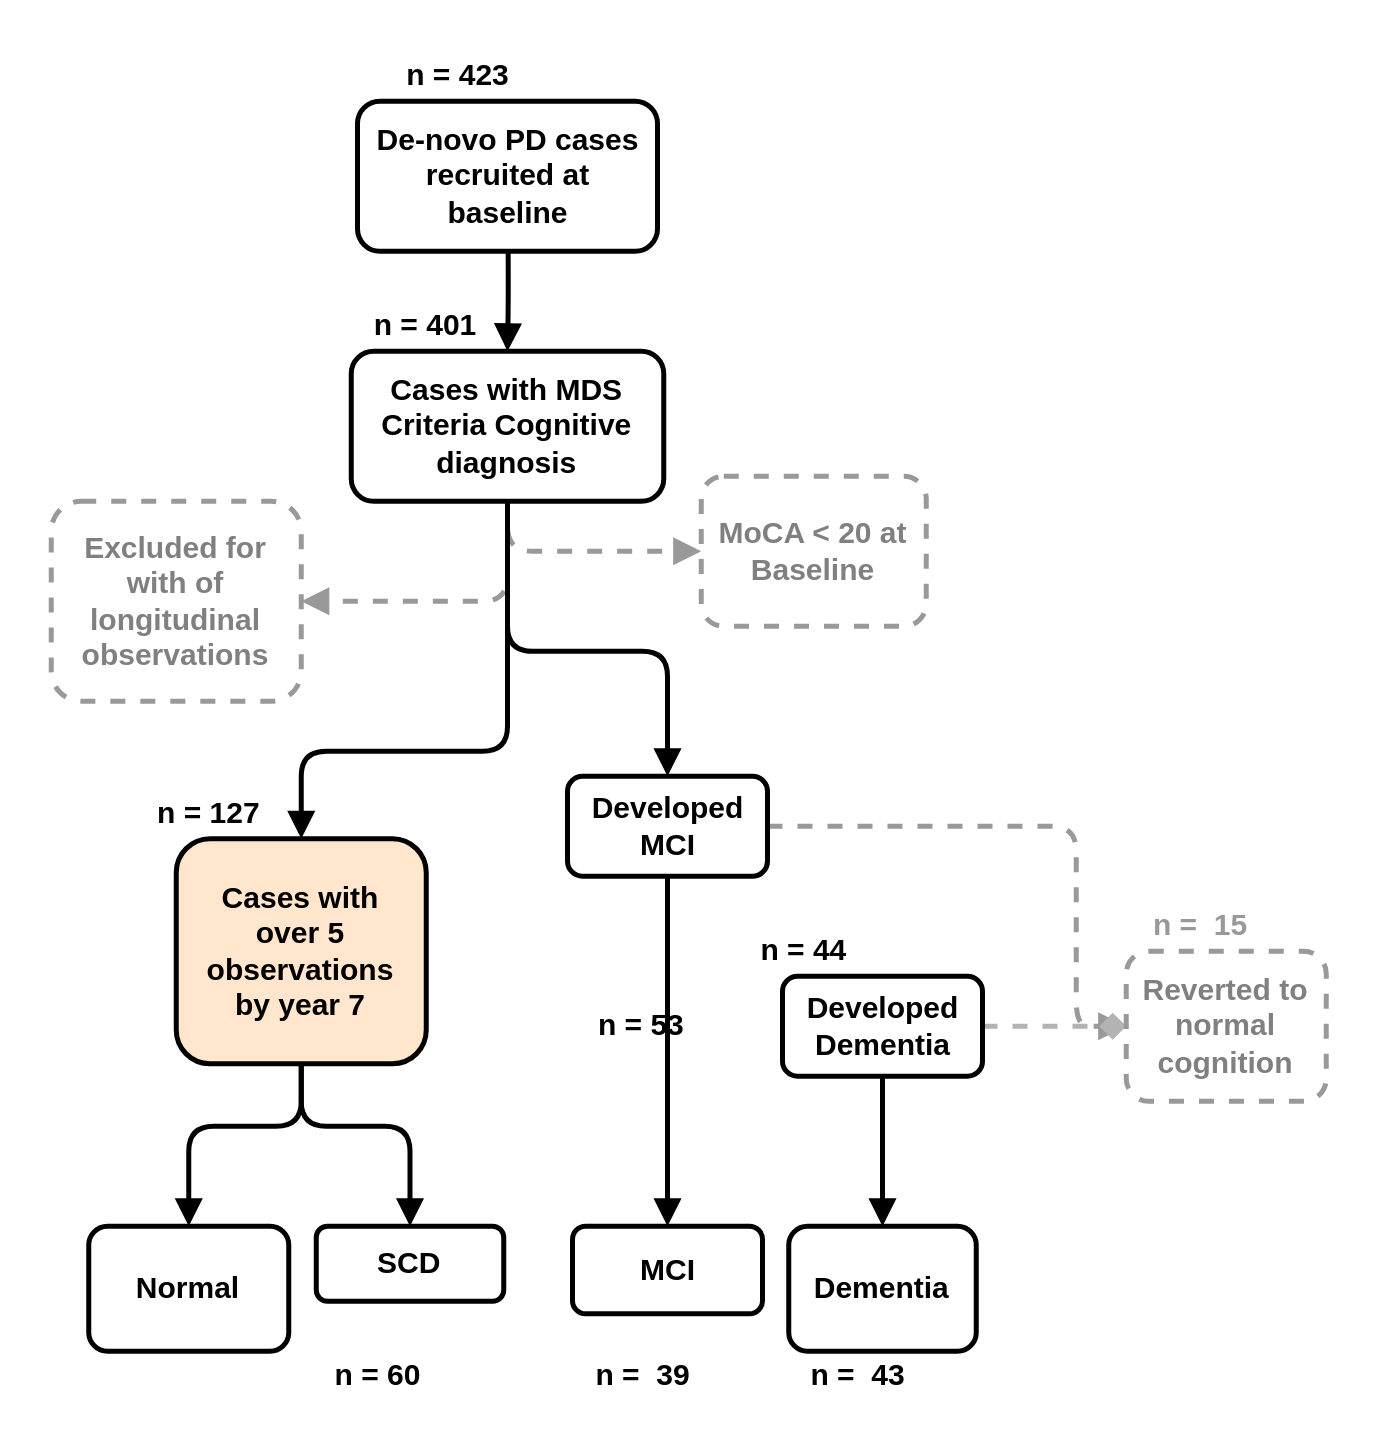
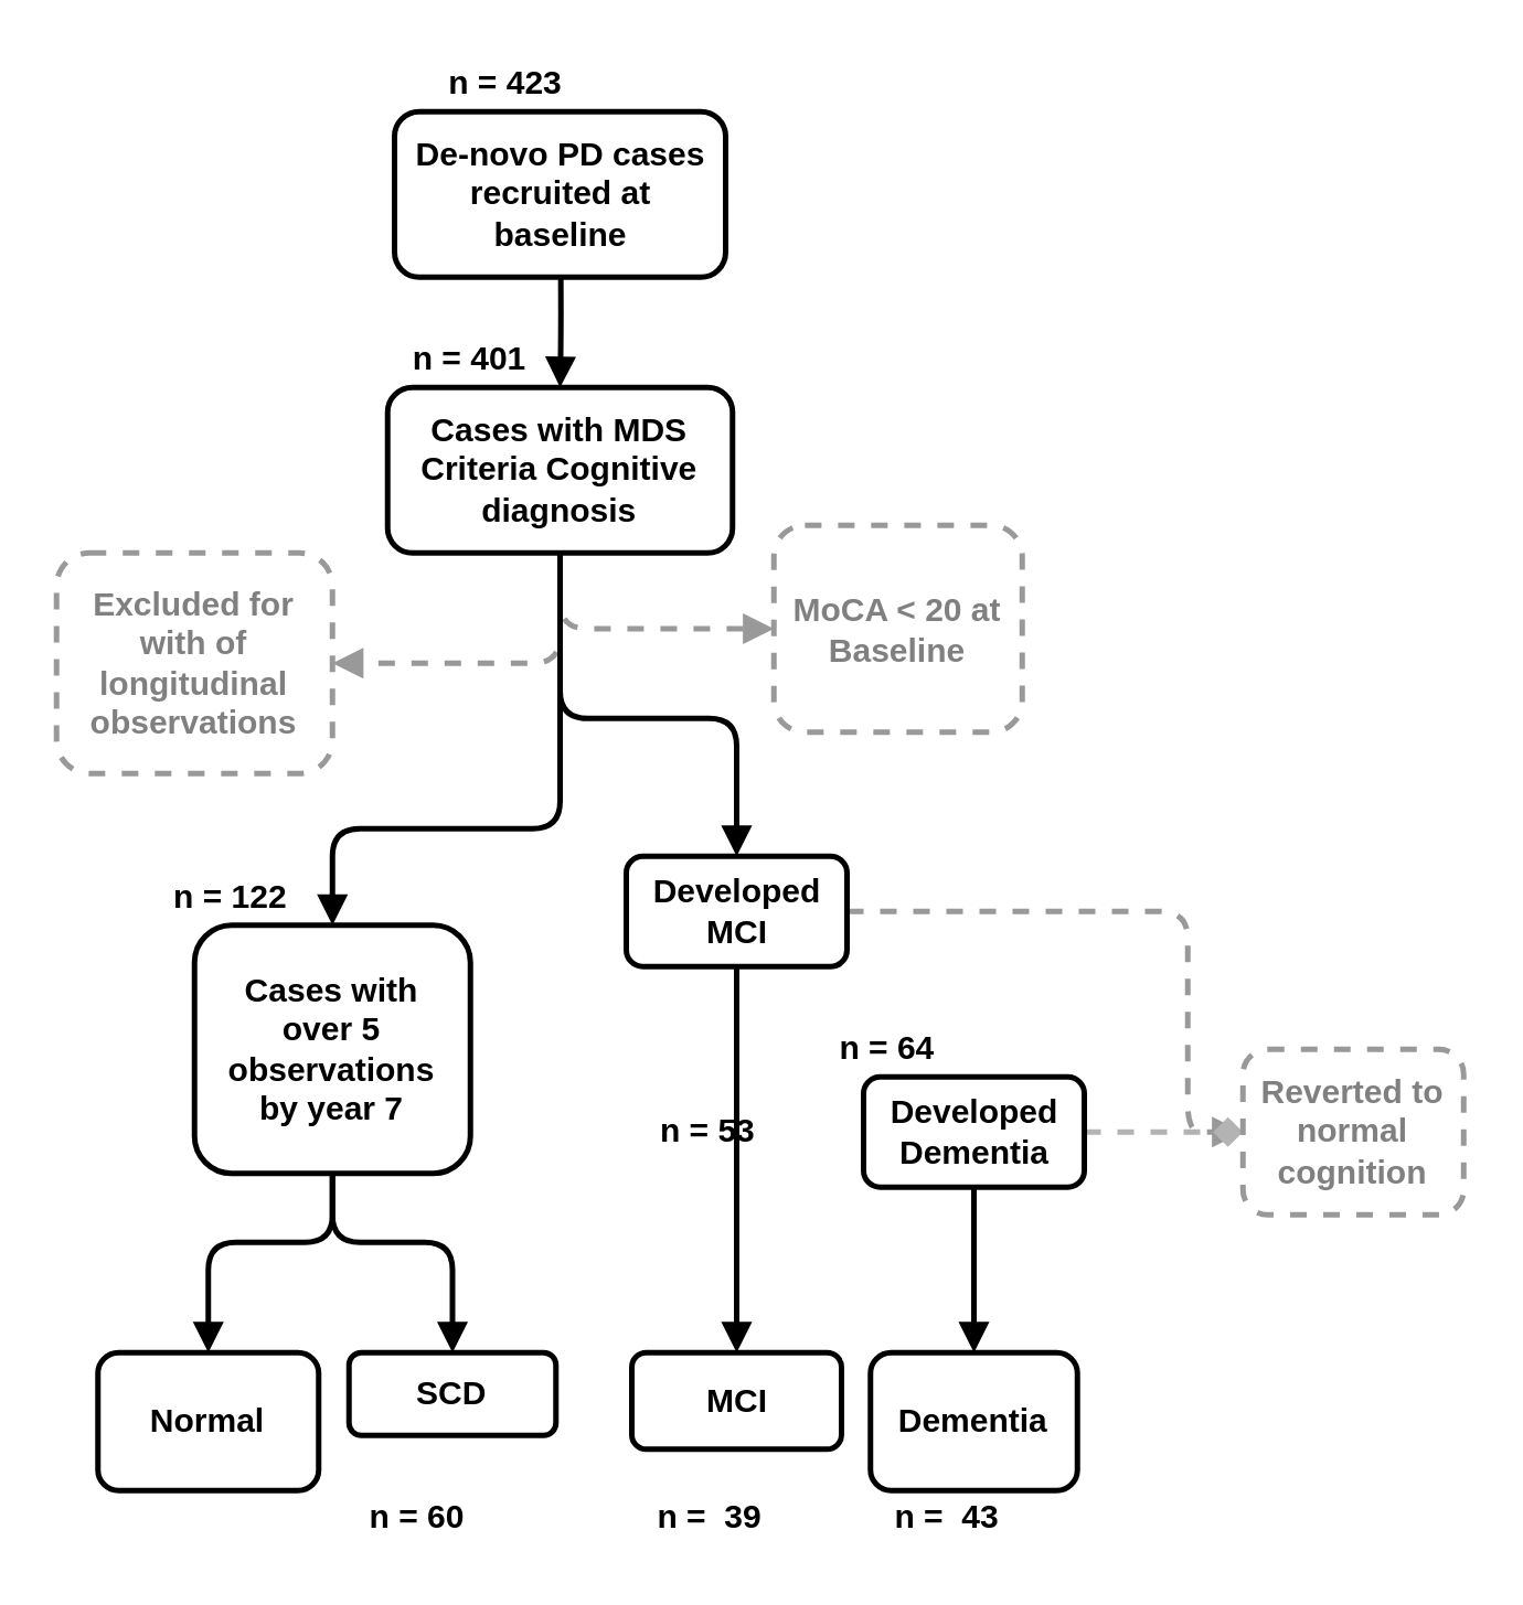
- <mxCell id="33" value="MoCA &amp;lt; 20 at Baseline" style="rounded=1;whiteSpace=wrap;html=1;hachureGap=4;pointerEvents=0;fontStyle=1;dashed=1;strokeWidth=2;strokeColor=#999999;fontColor=#808080;" vertex="1" parent="1"><mxGeometry x="280" y="190" width="90" height="60" as="geometry" /></mxCell>
+ <mxCell id="33" value="MoCA &amp;lt; 20 at Baseline" style="rounded=1;whiteSpace=wrap;html=1;hachureGap=4;pointerEvents=0;fontStyle=1;dashed=1;strokeWidth=2;strokeColor=#999999;fontColor=#808080;" vertex="1" parent="1"><mxGeometry x="280" y="190" width="90" height="75" as="geometry" /></mxCell>
- <mxCell id="31" value="n = 127&amp;nbsp;" style="text;html=1;strokeColor=none;fillColor=none;align=center;verticalAlign=middle;whiteSpace=wrap;rounded=0;hachureGap=4;pointerEvents=0;fontStyle=1;strokeWidth=2;" vertex="1" parent="1"><mxGeometry x="55" y="315" width="60" height="20" as="geometry" /></mxCell>
+ <mxCell id="31" value="n = 122&amp;nbsp;" style="text;html=1;strokeColor=none;fillColor=none;align=center;verticalAlign=middle;whiteSpace=wrap;rounded=0;hachureGap=4;pointerEvents=0;fontStyle=1;strokeWidth=2;" vertex="1" parent="1"><mxGeometry x="55" y="315" width="60" height="20" as="geometry" /></mxCell>
- <mxCell id="28" value="n =&amp;nbsp; 15" style="text;html=1;strokeColor=none;fillColor=none;align=center;verticalAlign=middle;whiteSpace=wrap;rounded=0;hachureGap=4;pointerEvents=0;fontStyle=1;strokeWidth=2;fontColor=#999999;" vertex="1" parent="1"><mxGeometry x="450" y="360" width="60" height="20" as="geometry" /></mxCell>
- <mxCell id="9" value="Cases with over 5 observations by year 7" style="rounded=1;whiteSpace=wrap;html=1;hachureGap=4;pointerEvents=0;fontStyle=1;strokeWidth=2;spacingLeft=7;spacingRight=7;fillColor=#ffe6cc;" vertex="1" parent="1"><mxGeometry x="70" y="335" width="100" height="90" as="geometry" /></mxCell>
+ <mxCell id="9" value="Cases with over 5 observations by year 7" style="rounded=1;whiteSpace=wrap;html=1;hachureGap=4;pointerEvents=0;fontStyle=1;strokeWidth=2;spacingLeft=7;spacingRight=7;" vertex="1" parent="1"><mxGeometry x="70" y="335" width="100" height="90" as="geometry" /></mxCell>
- <mxCell id="18" value="n = 44&amp;nbsp;" style="text;html=1;strokeColor=none;fillColor=none;align=center;verticalAlign=middle;whiteSpace=wrap;rounded=0;hachureGap=4;pointerEvents=0;fontStyle=1;strokeWidth=2;" vertex="1" parent="1"><mxGeometry x="292.5" y="370" width="60" height="20" as="geometry" /></mxCell>
+ <mxCell id="18" value="n = 64&amp;nbsp;" style="text;html=1;strokeColor=none;fillColor=none;align=center;verticalAlign=middle;whiteSpace=wrap;rounded=0;hachureGap=4;pointerEvents=0;fontStyle=1;strokeWidth=2;" vertex="1" parent="1"><mxGeometry x="292.5" y="370" width="60" height="20" as="geometry" /></mxCell>
